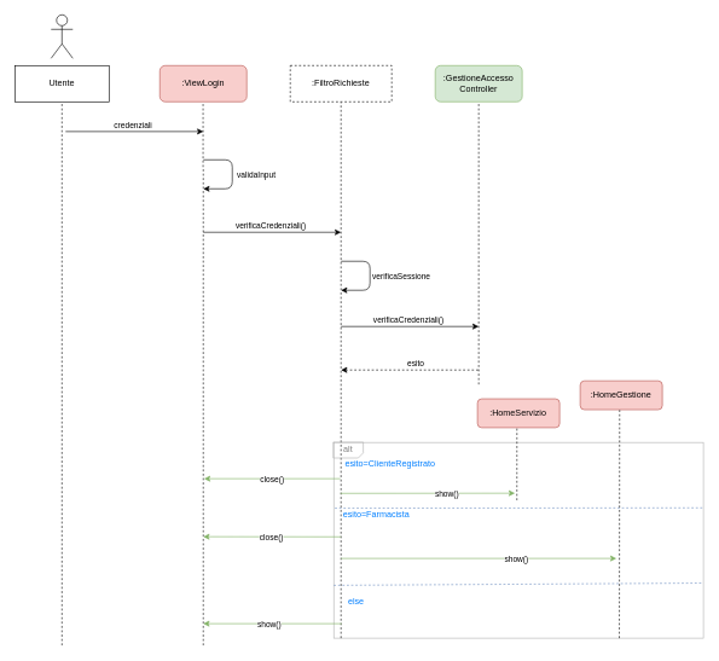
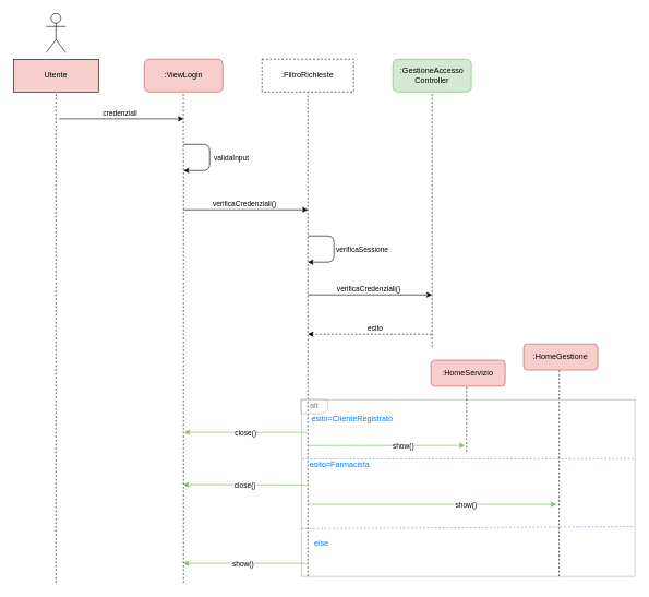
- <mxCell id="25" value="Utente" style="rounded=0;whiteSpace=wrap;html=1;" parent="1" vertex="1"><mxGeometry x="20" y="90" width="130" height="50" as="geometry" /></mxCell>
+ <mxCell id="25" value="Utente" style="rounded=0;whiteSpace=wrap;html=1;fillColor=#f8cecc;" parent="1" vertex="1"><mxGeometry x="20" y="90" width="130" height="50" as="geometry" /></mxCell>
